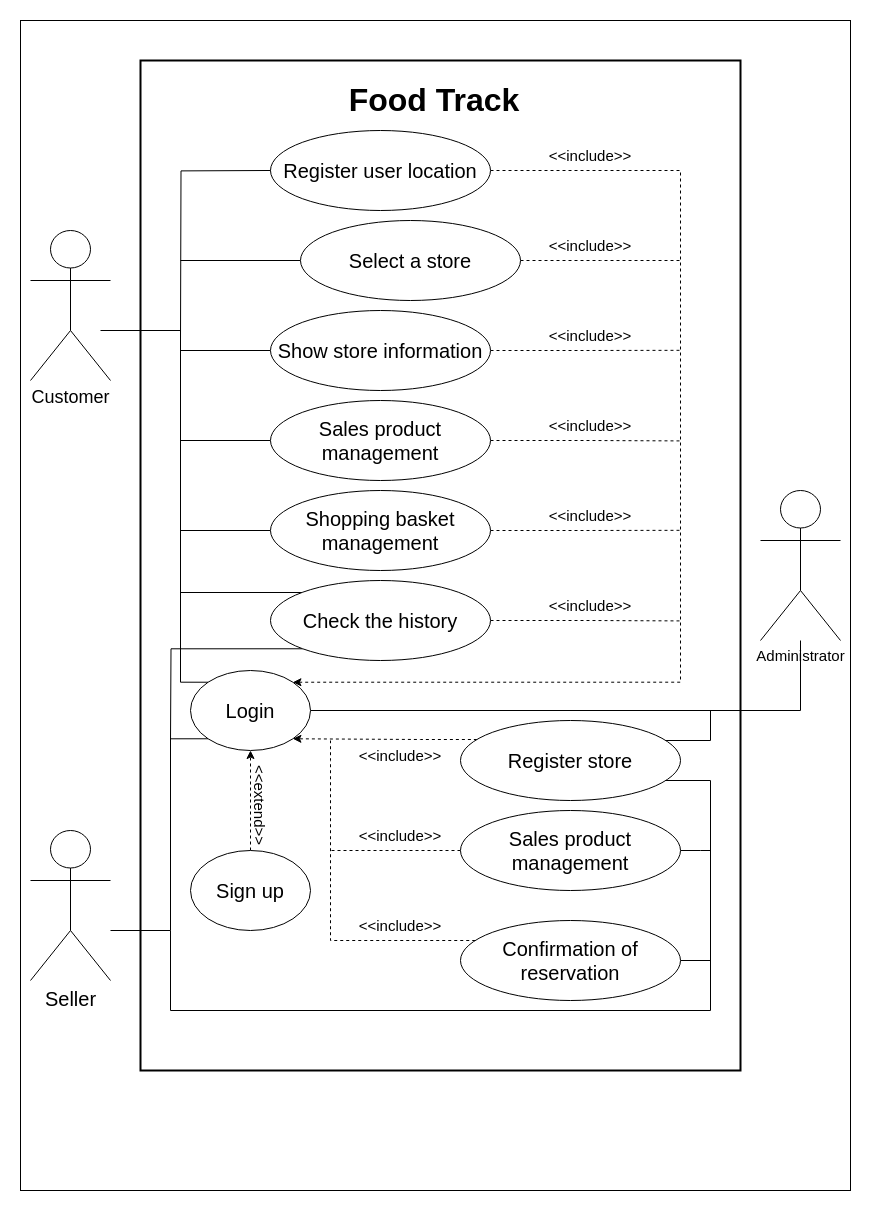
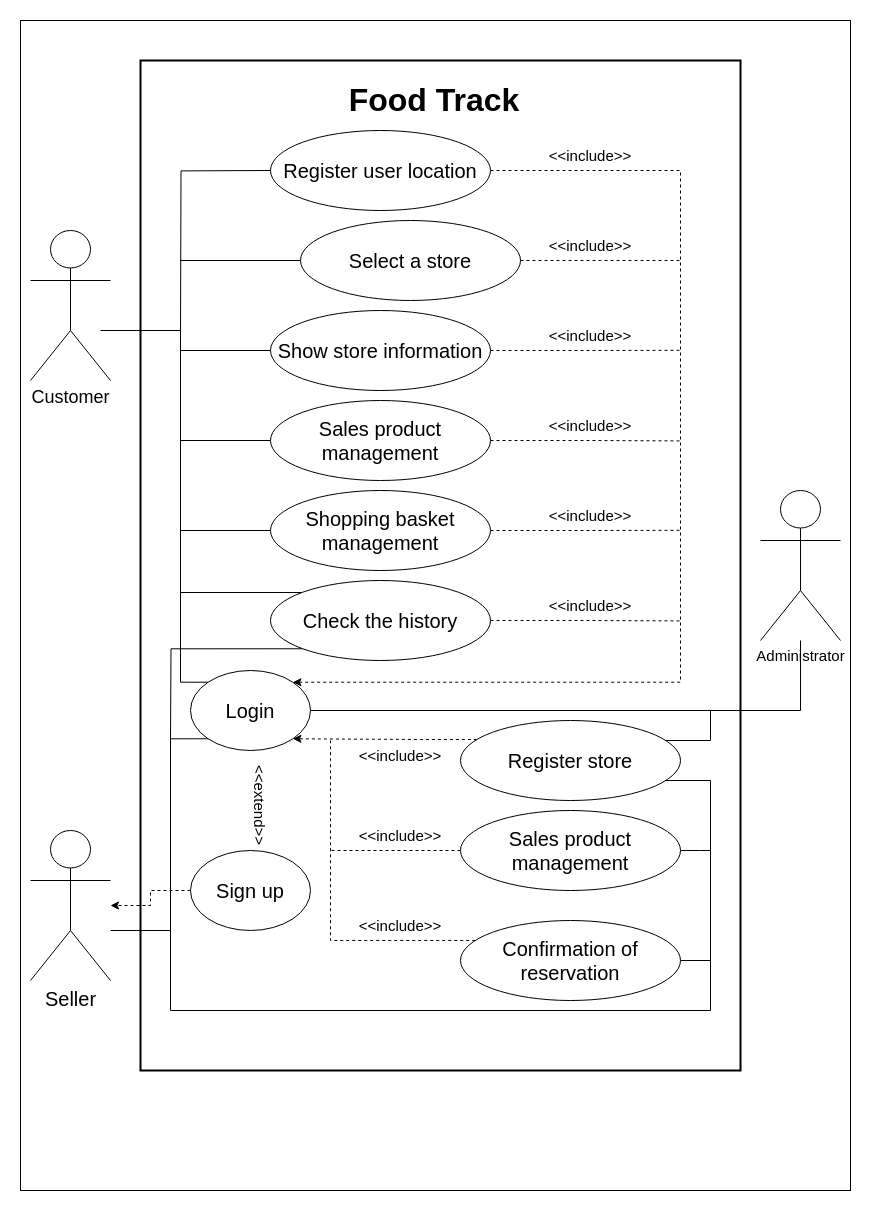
- <mxCell id="10" style="edgeStyle=orthogonalEdgeStyle;rounded=0;orthogonalLoop=1;jettySize=auto;html=1;entryX=0.5;entryY=1;entryDx=0;entryDy=0;dashed=1;" edge="1" parent="1" source="11" target="9"><mxGeometry relative="1" as="geometry" /></mxCell>
+ <mxCell id="10" style="edgeStyle=orthogonalEdgeStyle;rounded=0;orthogonalLoop=1;jettySize=auto;html=1;dashed=1;" edge="1" parent="1" source="11" target="6"><mxGeometry relative="1" as="geometry" /></mxCell>
